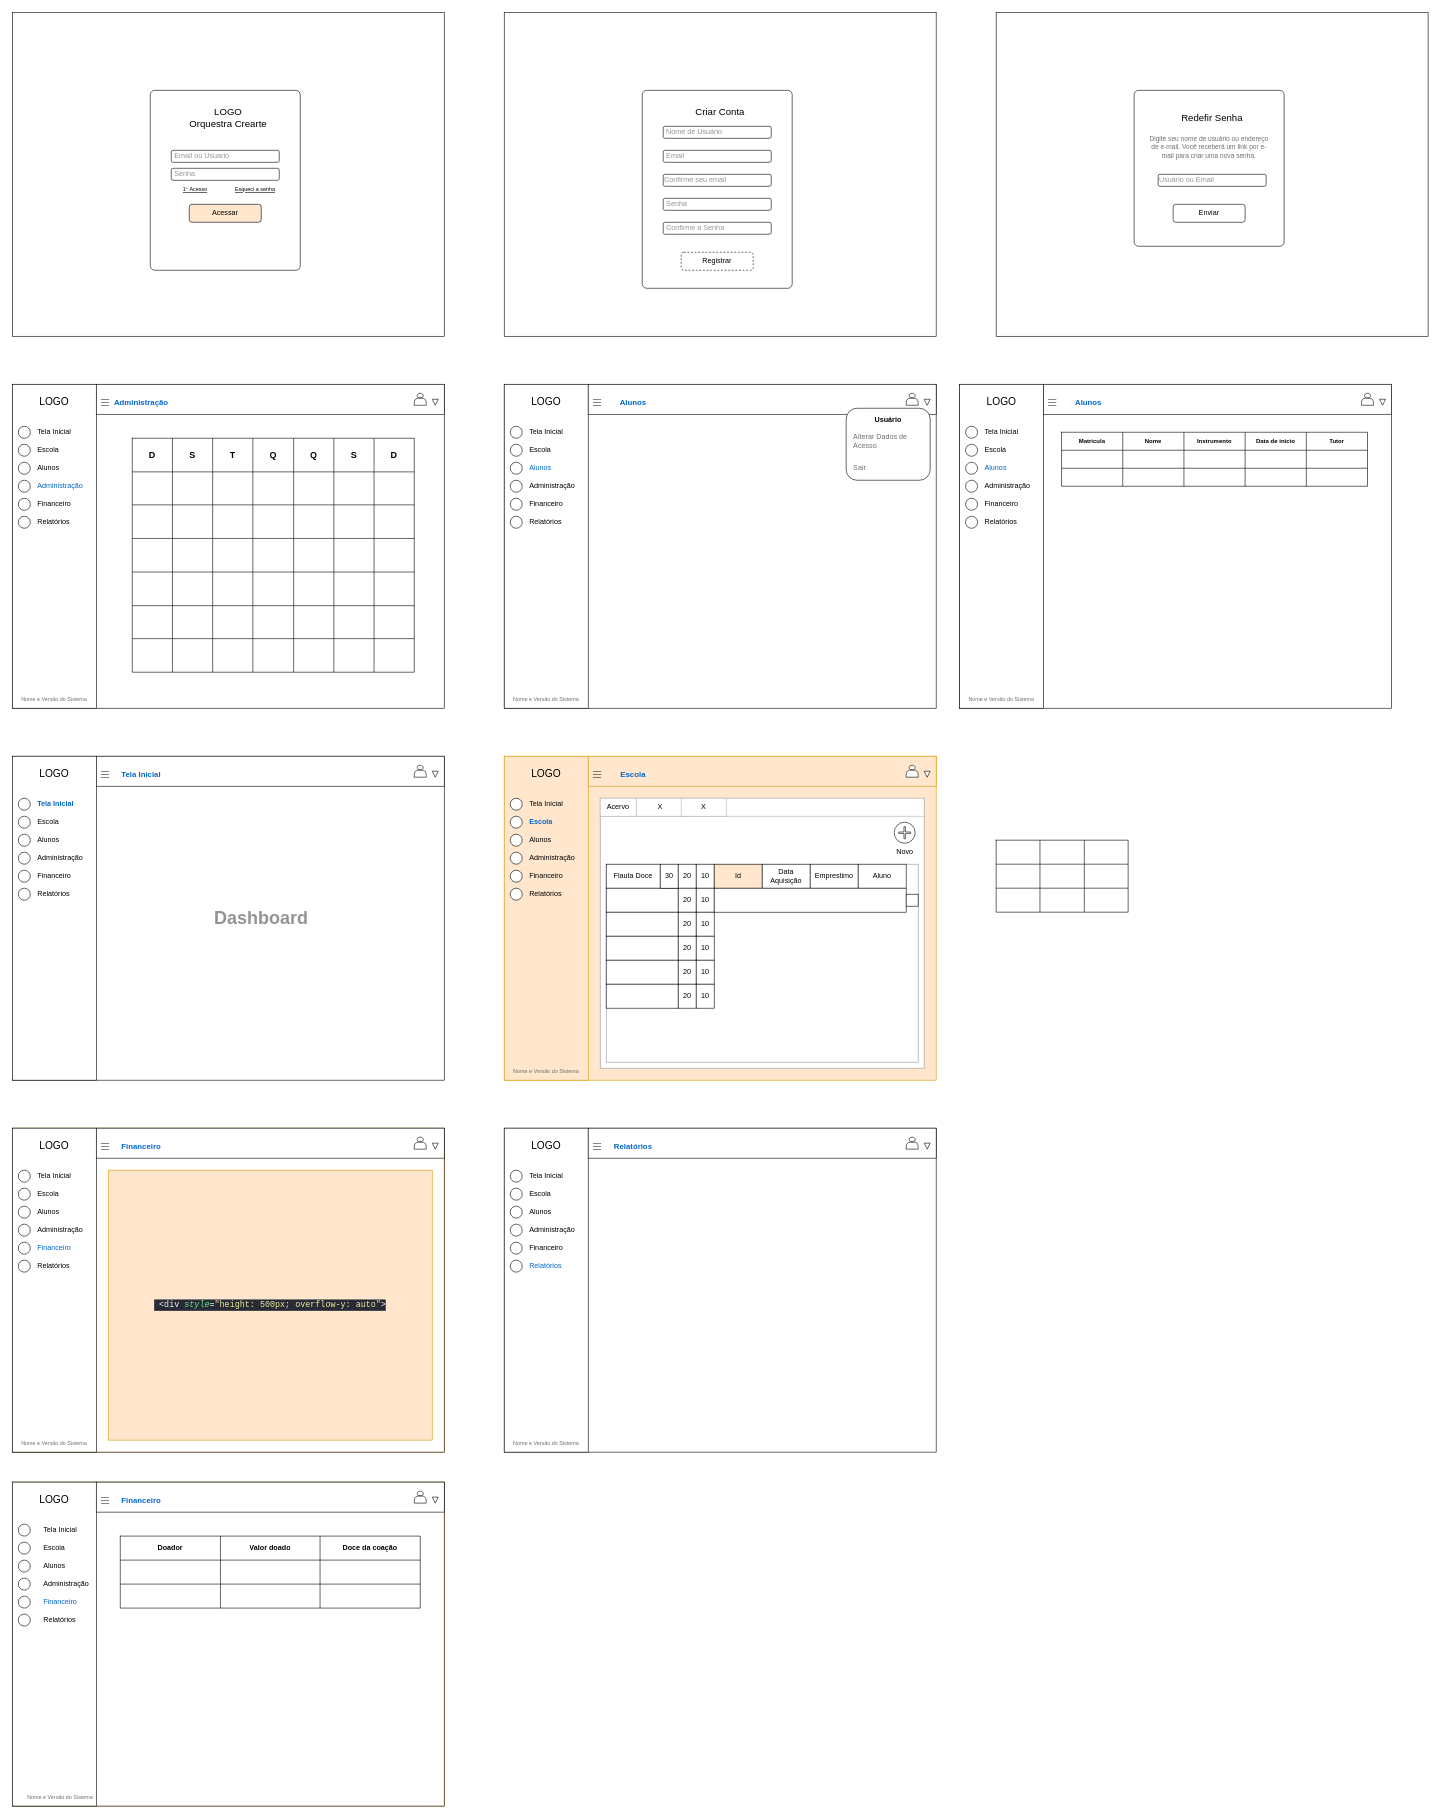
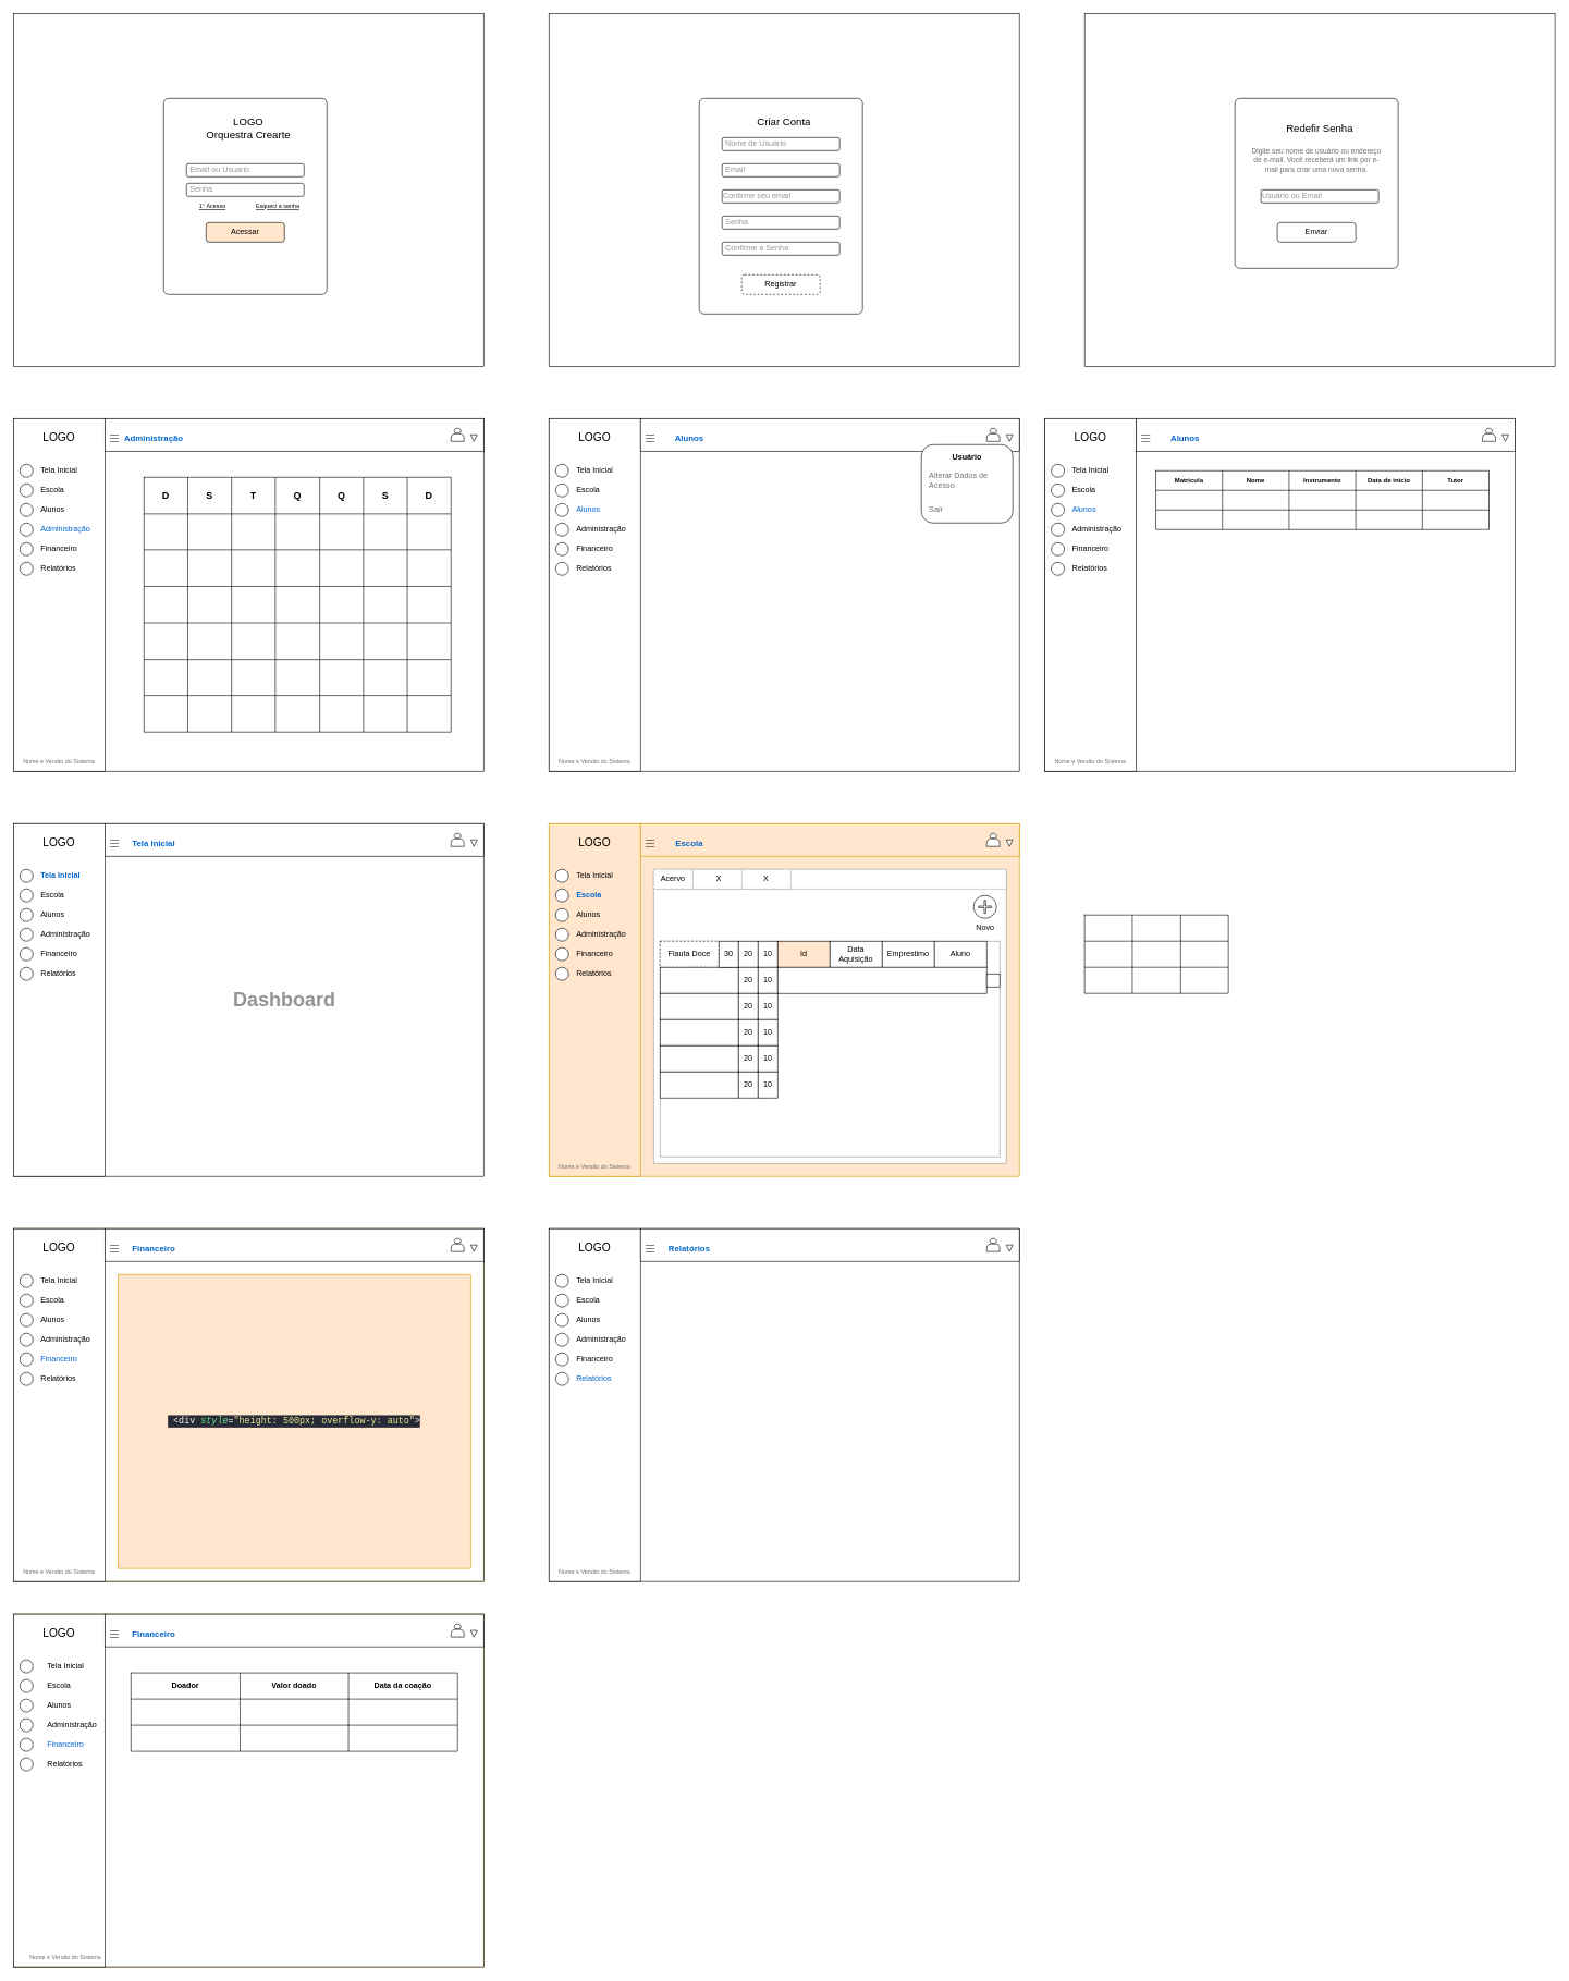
- <mxCell id="189" value="Flauta Doce" style="rounded=0;whiteSpace=wrap;html=1;" parent="1" vertex="1"><mxGeometry x="1010" y="1440" width="90" height="40" as="geometry" /></mxCell>
+ <mxCell id="189" value="Flauta Doce" style="rounded=0;whiteSpace=wrap;html=1;dashed=1;" parent="1" vertex="1"><mxGeometry x="1010" y="1440" width="90" height="40" as="geometry" /></mxCell>
- <mxCell id="233" value="&lt;b&gt;Doce da coação&lt;/b&gt;" style="shape=partialRectangle;html=1;whiteSpace=wrap;connectable=0;strokeColor=inherit;overflow=hidden;fillColor=none;top=0;left=0;bottom=0;right=0;pointerEvents=1;" parent="230" vertex="1"><mxGeometry x="333" width="167" height="40" as="geometry"><mxRectangle width="167" height="40" as="alternateBounds" /></mxGeometry></mxCell>
+ <mxCell id="233" value="&lt;b&gt;Data da coação&lt;/b&gt;" style="shape=partialRectangle;html=1;whiteSpace=wrap;connectable=0;strokeColor=inherit;overflow=hidden;fillColor=none;top=0;left=0;bottom=0;right=0;pointerEvents=1;" parent="230" vertex="1"><mxGeometry x="333" width="167" height="40" as="geometry"><mxRectangle width="167" height="40" as="alternateBounds" /></mxGeometry></mxCell>
